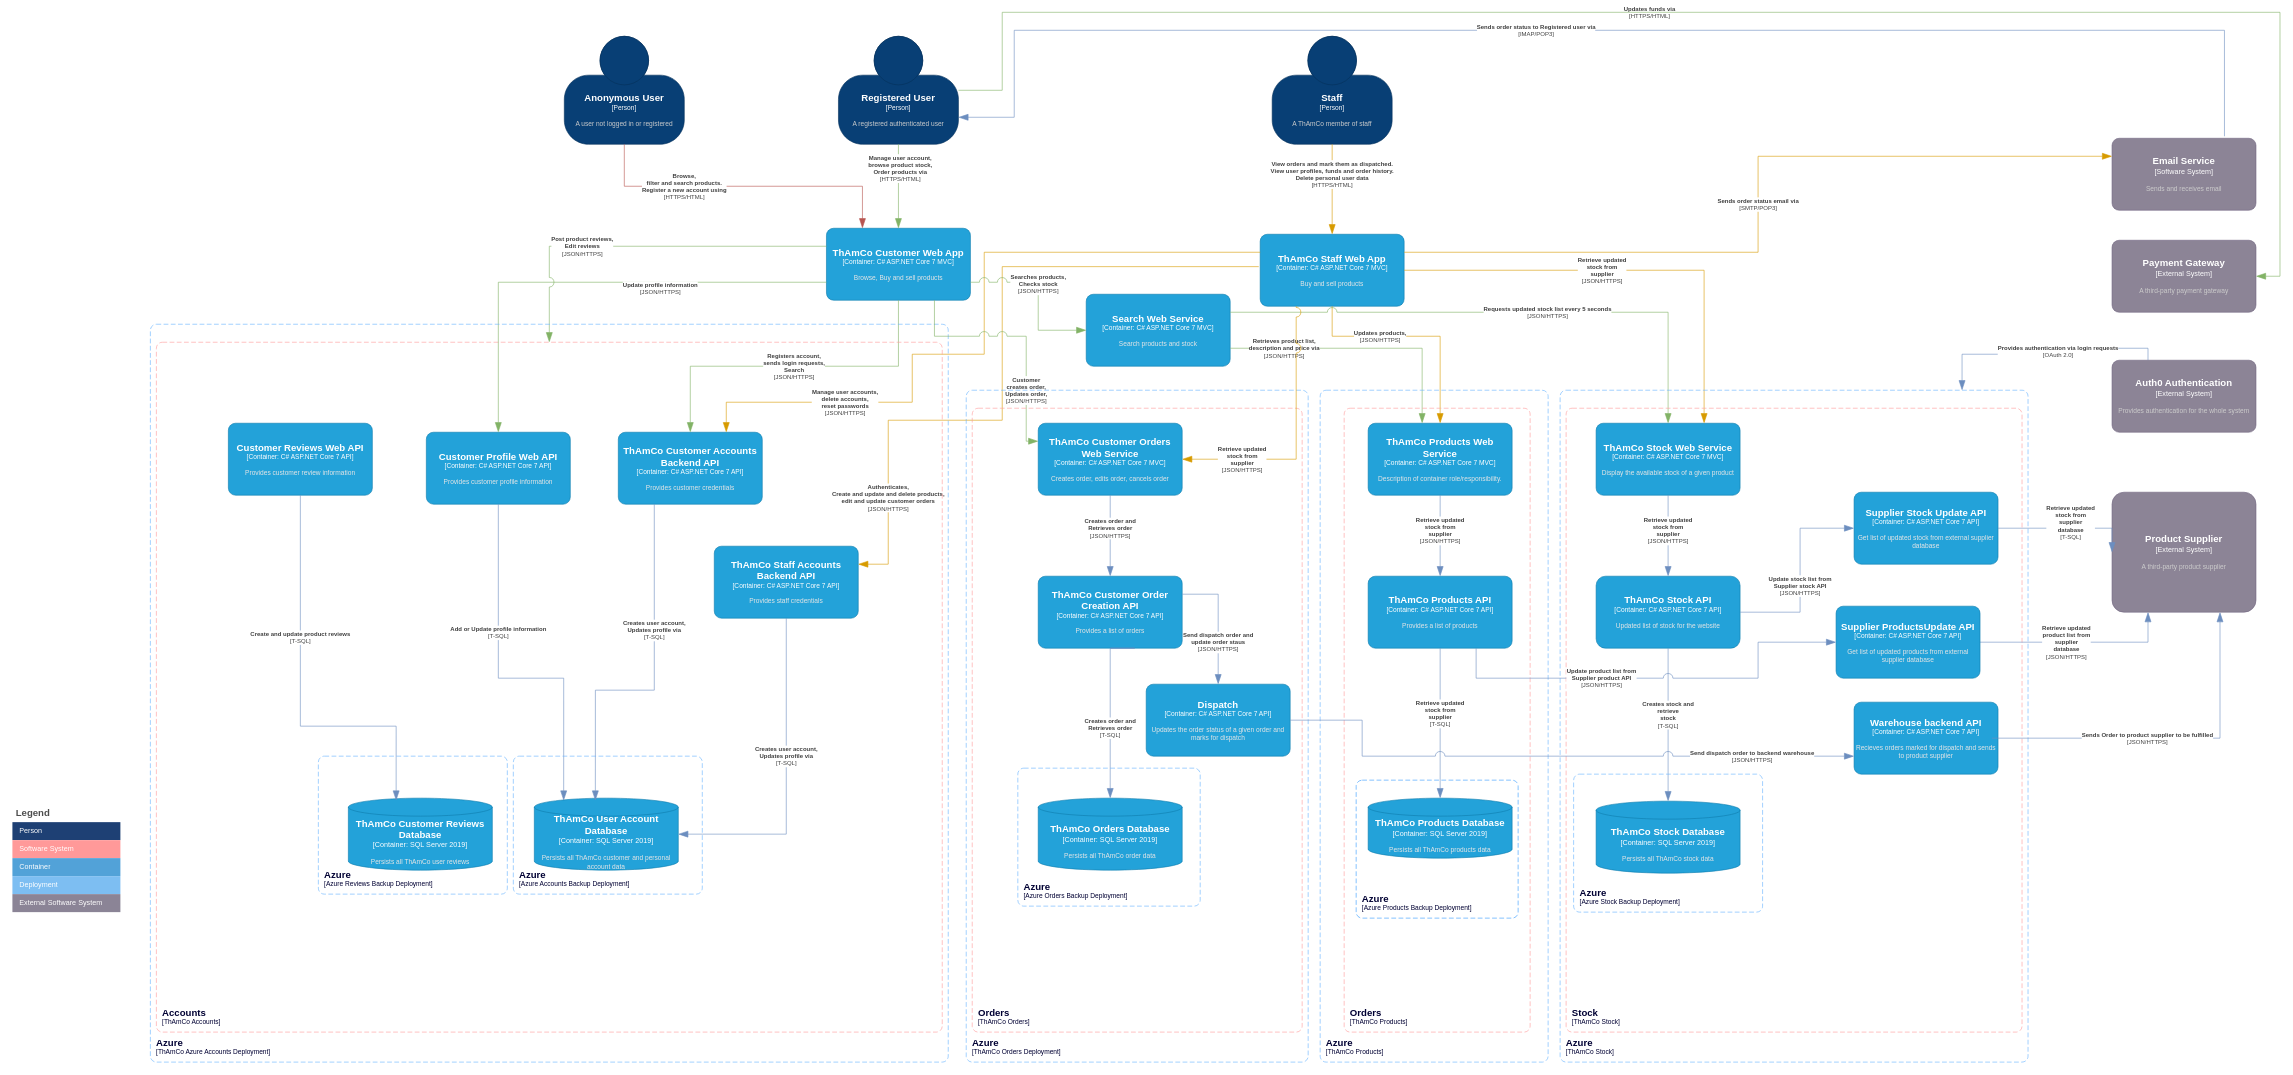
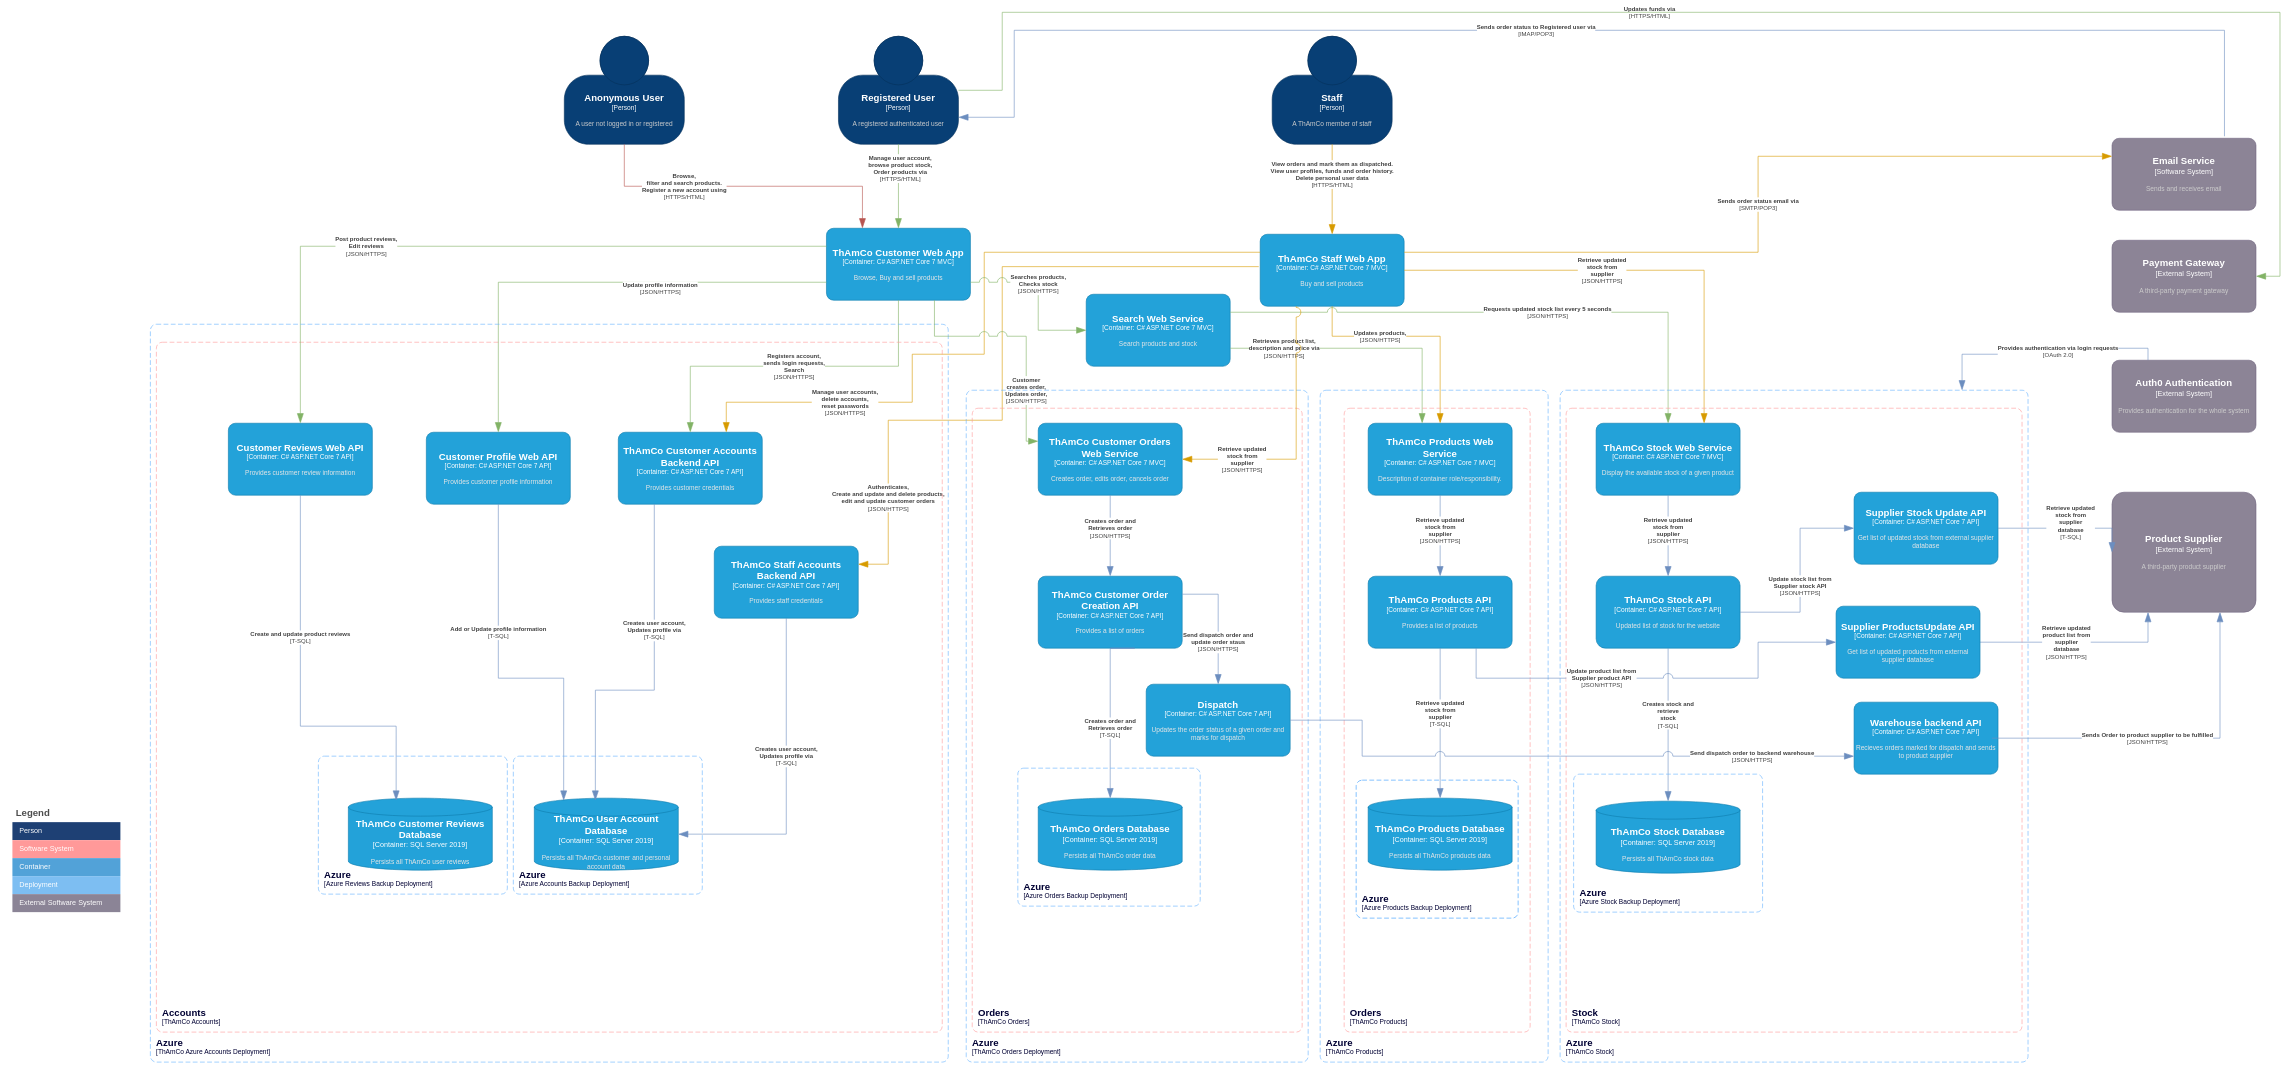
- <mxCell id="30" value="&lt;div style=&quot;text-align: left&quot;&gt;&lt;div style=&quot;text-align: center&quot;&gt;&lt;b&gt;Post product reviews,&#10;Edit reviews&lt;/b&gt;&lt;/div&gt;&lt;div style=&quot;text-align: center&quot;&gt;[JSON/HTTPS]&lt;/div&gt;&lt;/div&gt;" style="endArrow=blockThin;html=1;fontSize=10;fontColor=#404040;strokeWidth=1;endFill=1;strokeColor=#82b366;elbow=vertical;metaEdit=1;endSize=14;startSize=14;jumpStyle=arc;jumpSize=16;rounded=0;edgeStyle=orthogonalEdgeStyle;exitX=0;exitY=0.25;exitDx=0;exitDy=0;exitPerimeter=0;fillColor=#d5e8d4;" parent="1" source="8" target="28" edge="1"><mxGeometry x="0.309" width="240" relative="1" as="geometry"><mxPoint x="500" y="450" as="sourcePoint" /><mxPoint x="153" y="670" as="targetPoint" /><mxPoint as="offset" /></mxGeometry></mxCell>
+ <mxCell id="30" value="&lt;div style=&quot;text-align: left&quot;&gt;&lt;div style=&quot;text-align: center&quot;&gt;&lt;b&gt;Post product reviews,&#10;Edit reviews&lt;/b&gt;&lt;/div&gt;&lt;div style=&quot;text-align: center&quot;&gt;[JSON/HTTPS]&lt;/div&gt;&lt;/div&gt;" style="endArrow=blockThin;html=1;fontSize=10;fontColor=#404040;strokeWidth=1;endFill=1;strokeColor=#82b366;elbow=vertical;metaEdit=1;endSize=14;startSize=14;jumpStyle=arc;jumpSize=16;rounded=0;edgeStyle=orthogonalEdgeStyle;exitX=0;exitY=0.25;exitDx=0;exitDy=0;exitPerimeter=0;fillColor=#d5e8d4;" parent="1" source="8" target="25" edge="1"><mxGeometry x="0.309" width="240" relative="1" as="geometry"><mxPoint x="500" y="450" as="sourcePoint" /><mxPoint x="153" y="670" as="targetPoint" /><mxPoint as="offset" /></mxGeometry></mxCell>
- <mxCell id="44" value="&lt;font style=&quot;font-size: 16px&quot;&gt;&lt;b&gt;ThAmCo Products Database&lt;/b&gt;&lt;/font&gt;&lt;div&gt;[Container:&amp;nbsp;SQL Server 2019]&lt;/div&gt;&lt;br&gt;&lt;div&gt;&lt;font style=&quot;font-size: 11px&quot;&gt;&lt;font color=&quot;#E6E6E6&quot;&gt;Persists all ThAmCo products data&lt;/font&gt;&lt;/div&gt;" style="shape=cylinder3;size=15;whiteSpace=wrap;html=1;boundedLbl=1;rounded=0;labelBackgroundColor=none;fillColor=#23A2D9;fontSize=12;fontColor=#ffffff;align=center;strokeColor=#0E7DAD;metaEdit=1;points=[[0.5,0,0],[1,0.25,0],[1,0.5,0],[1,0.75,0],[0.5,1,0],[0,0.75,0],[0,0.5,0],[0,0.25,0]];resizable=0;" parent="1" vertex="1"><mxGeometry x="2280" y="1330" width="240" height="100" as="geometry" /></mxCell>
+ <mxCell id="44" value="&lt;font style=&quot;font-size: 16px&quot;&gt;&lt;b&gt;ThAmCo Products Database&lt;/b&gt;&lt;/font&gt;&lt;div&gt;[Container:&amp;nbsp;SQL Server 2019]&lt;/div&gt;&lt;br&gt;&lt;div&gt;&lt;font style=&quot;font-size: 11px&quot;&gt;&lt;font color=&quot;#E6E6E6&quot;&gt;Persists all ThAmCo products data&lt;/font&gt;&lt;/div&gt;" style="shape=cylinder3;size=15;whiteSpace=wrap;html=1;boundedLbl=1;rounded=0;labelBackgroundColor=none;fillColor=#23A2D9;fontSize=12;fontColor=#ffffff;align=center;strokeColor=#0E7DAD;metaEdit=1;points=[[0.5,0,0],[1,0.25,0],[1,0.5,0],[1,0.75,0],[0.5,1,0],[0,0.75,0],[0,0.5,0],[0,0.25,0]];resizable=0;" parent="1" vertex="1"><mxGeometry x="2280" y="1330" width="240" height="120" as="geometry" /></mxCell>
